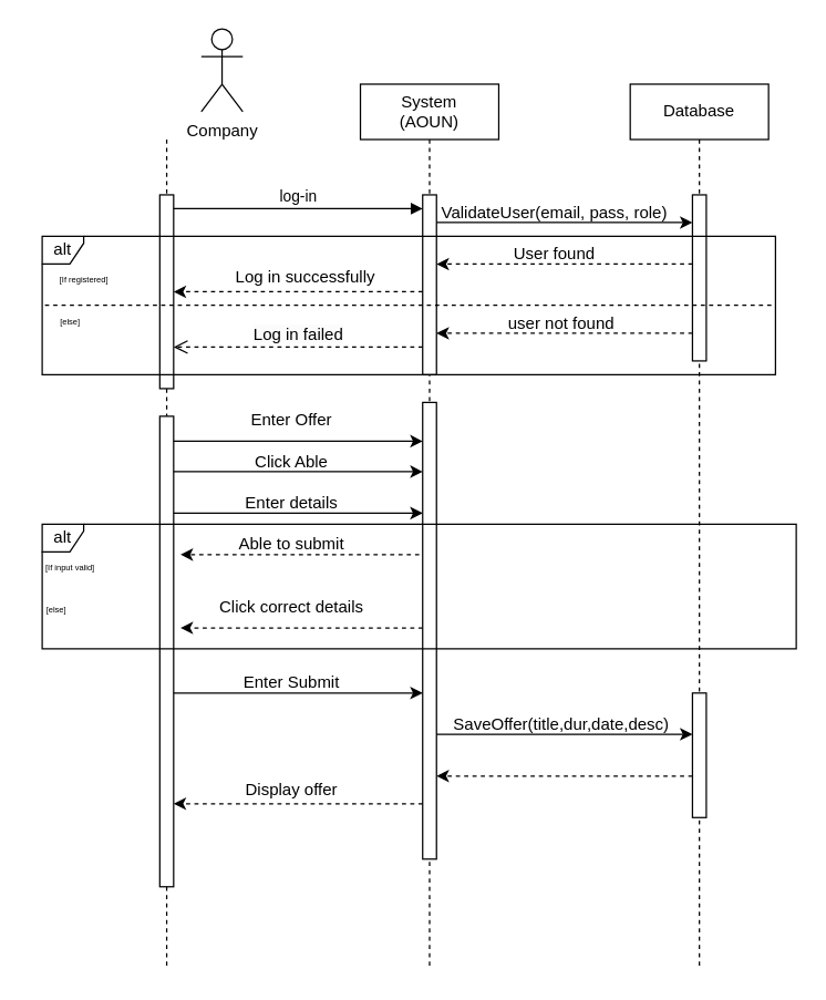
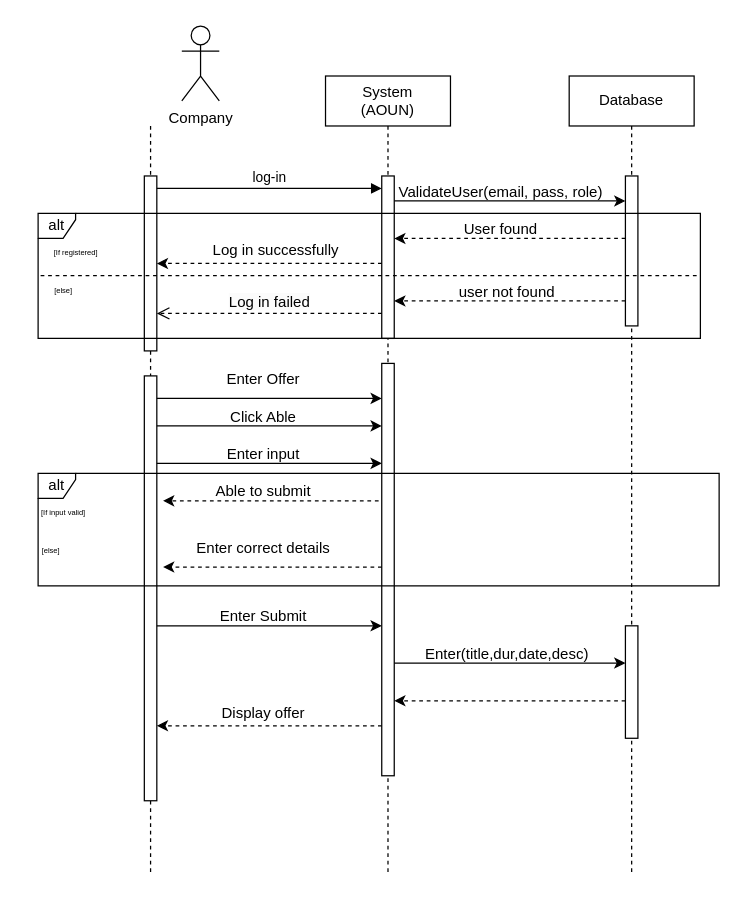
- <mxCell id="25" value="Enter details" style="text;html=1;align=center;verticalAlign=middle;resizable=0;points=[];autosize=1;strokeColor=none;fillColor=none;" vertex="1" parent="1"><mxGeometry x="165" y="348" width="90" height="30" as="geometry" /></mxCell>
+ <mxCell id="25" value="Enter input" style="text;html=1;align=center;verticalAlign=middle;resizable=0;points=[];autosize=1;strokeColor=none;fillColor=none;" vertex="1" parent="1"><mxGeometry x="165" y="348" width="90" height="30" as="geometry" /></mxCell>
- <mxCell id="37" value="Click correct details" style="text;html=1;align=center;verticalAlign=middle;resizable=0;points=[];autosize=1;strokeColor=none;fillColor=none;" vertex="1" parent="32"><mxGeometry x="115" y="45" width="130" height="30" as="geometry" /></mxCell>
+ <mxCell id="37" value="Enter correct details" style="text;html=1;align=center;verticalAlign=middle;resizable=0;points=[];autosize=1;strokeColor=none;fillColor=none;" vertex="1" parent="32"><mxGeometry x="115" y="45" width="130" height="30" as="geometry" /></mxCell>
- <mxCell id="42" value="SaveOffer(title,dur,date,desc)" style="text;html=1;align=center;verticalAlign=middle;resizable=0;points=[];autosize=1;strokeColor=none;fillColor=none;" vertex="1" parent="1"><mxGeometry x="315" y="508" width="180" height="30" as="geometry" /></mxCell>
+ <mxCell id="42" value="Enter(title,dur,date,desc)" style="text;html=1;align=center;verticalAlign=middle;resizable=0;points=[];autosize=1;strokeColor=none;fillColor=none;" vertex="1" parent="1"><mxGeometry x="315" y="508" width="180" height="30" as="geometry" /></mxCell>
